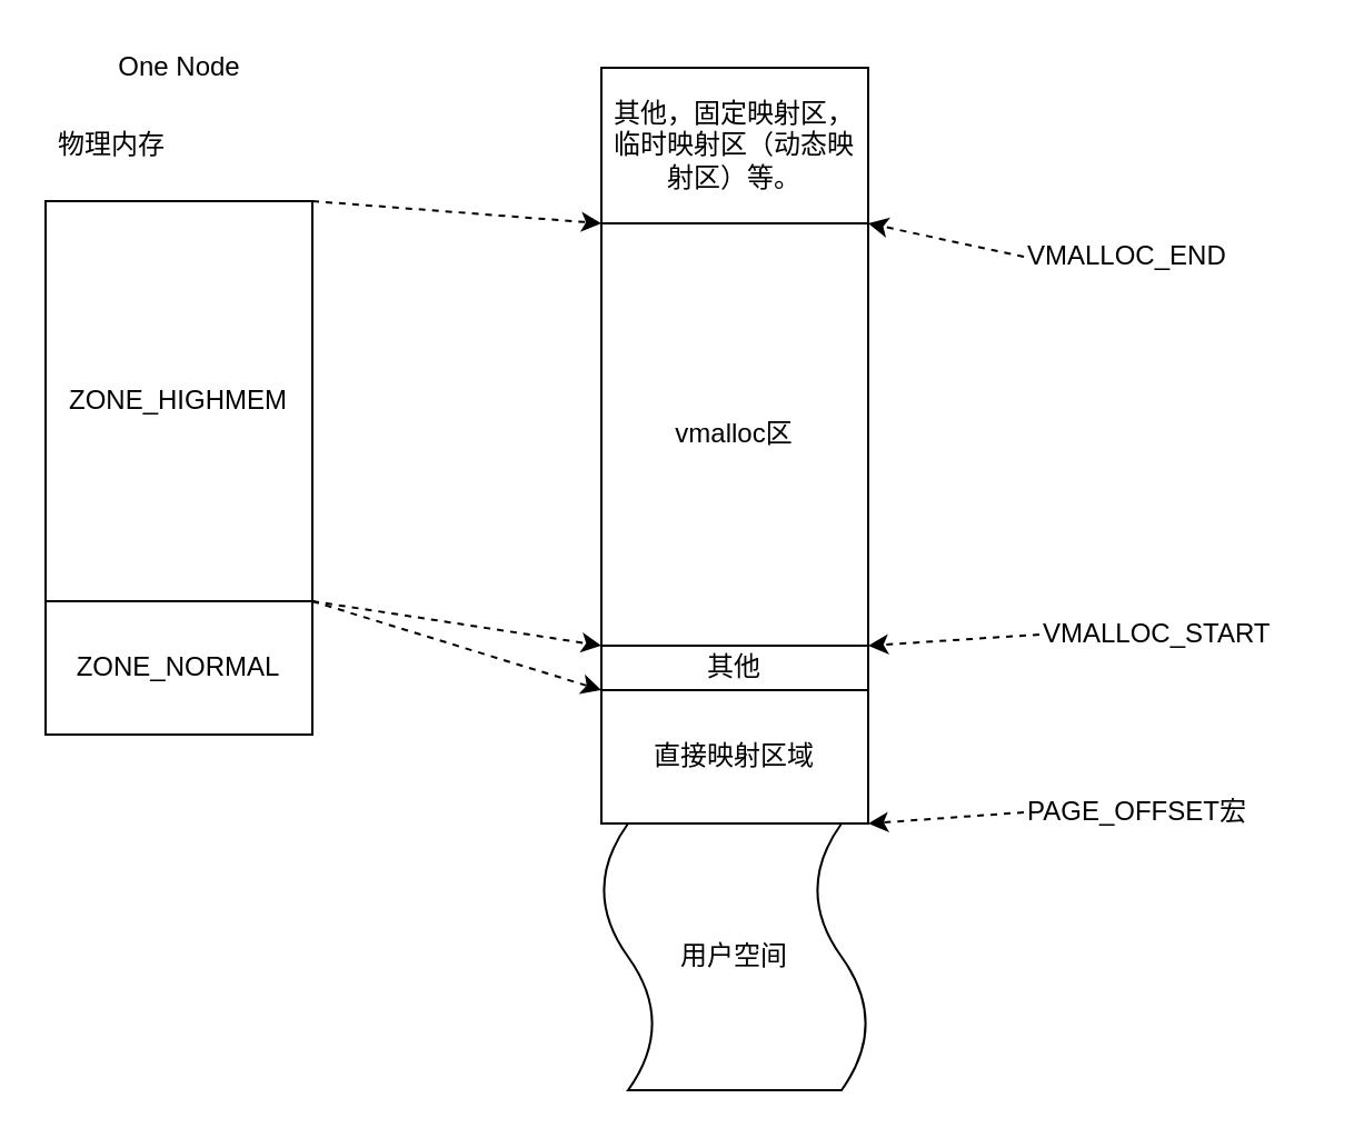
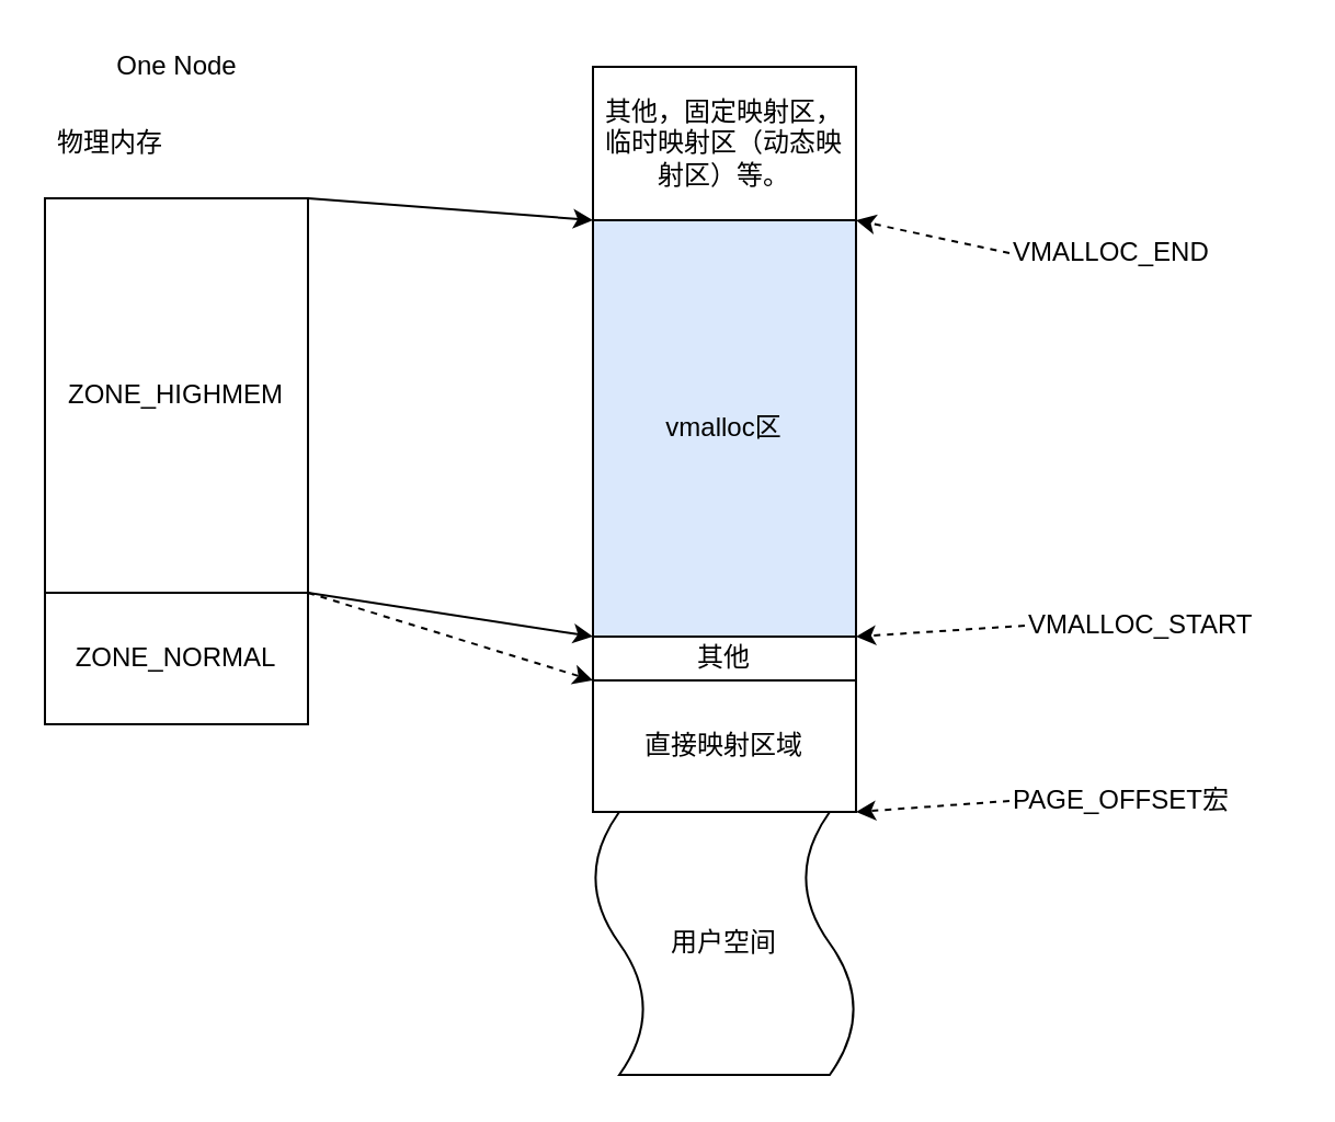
- <mxCell id="14" value="" style="endArrow=classic;html=1;rounded=0;dashed=1;entryX=0;entryY=1;entryDx=0;entryDy=0;exitX=1;exitY=0;exitDx=0;exitDy=0;" edge="1" parent="1" source="3" target="13"><mxGeometry width="50" height="50" relative="1" as="geometry"><mxPoint x="70" y="470" as="sourcePoint" /><mxPoint x="120" y="420" as="targetPoint" /></mxGeometry></mxCell>
+ <mxCell id="14" value="" style="endArrow=classic;html=1;rounded=0;dashed=0;entryX=0;entryY=1;entryDx=0;entryDy=0;exitX=1;exitY=0;exitDx=0;exitDy=0;" edge="1" parent="1" source="3" target="13"><mxGeometry width="50" height="50" relative="1" as="geometry"><mxPoint x="70" y="470" as="sourcePoint" /><mxPoint x="120" y="420" as="targetPoint" /></mxGeometry></mxCell>
- <mxCell id="12" value="vmalloc区" style="rounded=0;whiteSpace=wrap;html=1;" vertex="1" parent="1"><mxGeometry x="270" y="100" width="120" height="190" as="geometry" /></mxCell>
+ <mxCell id="12" value="vmalloc区" style="rounded=0;whiteSpace=wrap;html=1;fillColor=#dae8fc;" vertex="1" parent="1"><mxGeometry x="270" y="100" width="120" height="190" as="geometry" /></mxCell>
- <mxCell id="15" value="" style="endArrow=classic;html=1;rounded=0;dashed=1;entryX=0;entryY=1;entryDx=0;entryDy=0;exitX=1;exitY=1;exitDx=0;exitDy=0;" edge="1" parent="1" source="3" target="12"><mxGeometry width="50" height="50" relative="1" as="geometry"><mxPoint x="80" y="480" as="sourcePoint" /><mxPoint x="130" y="430" as="targetPoint" /></mxGeometry></mxCell>
+ <mxCell id="15" value="" style="endArrow=classic;html=1;rounded=0;dashed=0;entryX=0;entryY=1;entryDx=0;entryDy=0;exitX=1;exitY=1;exitDx=0;exitDy=0;" edge="1" parent="1" source="3" target="12"><mxGeometry width="50" height="50" relative="1" as="geometry"><mxPoint x="80" y="480" as="sourcePoint" /><mxPoint x="130" y="430" as="targetPoint" /></mxGeometry></mxCell>
